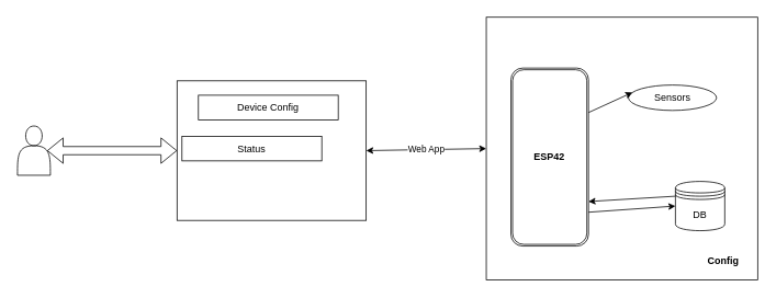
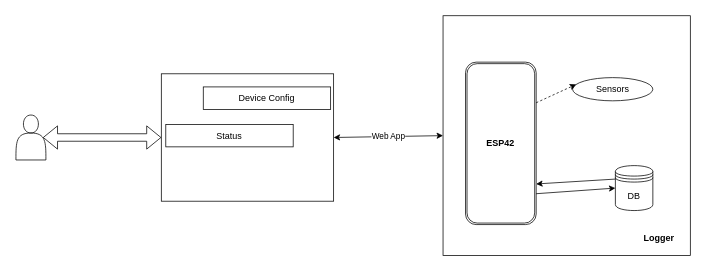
- <mxCell id="8" value="" style="endArrow=classic;html=1;exitX=1;exitY=0.25;exitDx=0;exitDy=0;entryX=0;entryY=0.25;entryDx=0;entryDy=0;" parent="3" source="6" target="7" edge="1"><mxGeometry width="50" height="50" relative="1" as="geometry"><mxPoint x="133.571" y="123.871" as="sourcePoint" /><mxPoint x="227.857" y="116.645" as="targetPoint" /></mxGeometry></mxCell>
+ <mxCell id="8" value="" style="endArrow=classic;html=1;exitX=1;exitY=0.25;exitDx=0;exitDy=0;entryX=0;entryY=0.25;entryDx=0;entryDy=0;dashed=1;" parent="3" source="6" target="7" edge="1"><mxGeometry width="50" height="50" relative="1" as="geometry"><mxPoint x="133.571" y="123.871" as="sourcePoint" /><mxPoint x="227.857" y="116.645" as="targetPoint" /></mxGeometry></mxCell>
- <mxCell id="13" value="Device Config" style="rounded=0;whiteSpace=wrap;html=1;" parent="1" vertex="1"><mxGeometry x="240" y="115.5" width="170" height="30" as="geometry" /></mxCell>
+ <mxCell id="13" value="Device Config" style="rounded=0;whiteSpace=wrap;html=1;" parent="1" vertex="1"><mxGeometry x="270" y="115.5" width="170" height="30" as="geometry" /></mxCell>
- <mxCell id="9" value="DB" style="shape=datastore;whiteSpace=wrap;html=1;" parent="3" vertex="1"><mxGeometry x="230" y="200" width="60" height="60" as="geometry" /></mxCell>
+ <mxCell id="9" value="DB" style="shape=datastore;whiteSpace=wrap;html=1;" parent="3" vertex="1"><mxGeometry x="230" y="200" width="50" height="60" as="geometry" /></mxCell>
- <mxCell id="5" value="Config" style="text;html=1;strokeColor=none;fillColor=none;align=center;verticalAlign=middle;whiteSpace=wrap;rounded=0;fontStyle=1" parent="3" vertex="1"><mxGeometry x="250" y="278.71" width="76.8" height="35.56" as="geometry" /></mxCell>
+ <mxCell id="5" value="Logger" style="text;html=1;strokeColor=none;fillColor=none;align=center;verticalAlign=middle;whiteSpace=wrap;rounded=0;fontStyle=1" parent="3" vertex="1"><mxGeometry x="250" y="278.71" width="76.8" height="35.56" as="geometry" /></mxCell>
